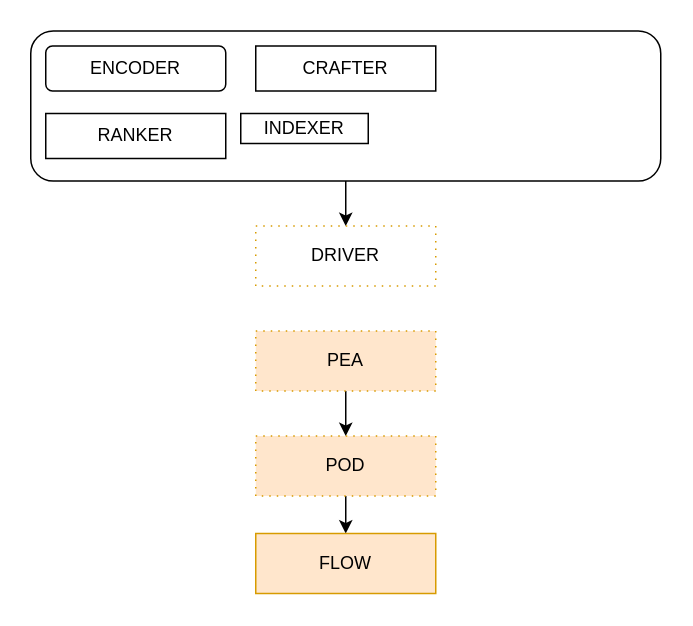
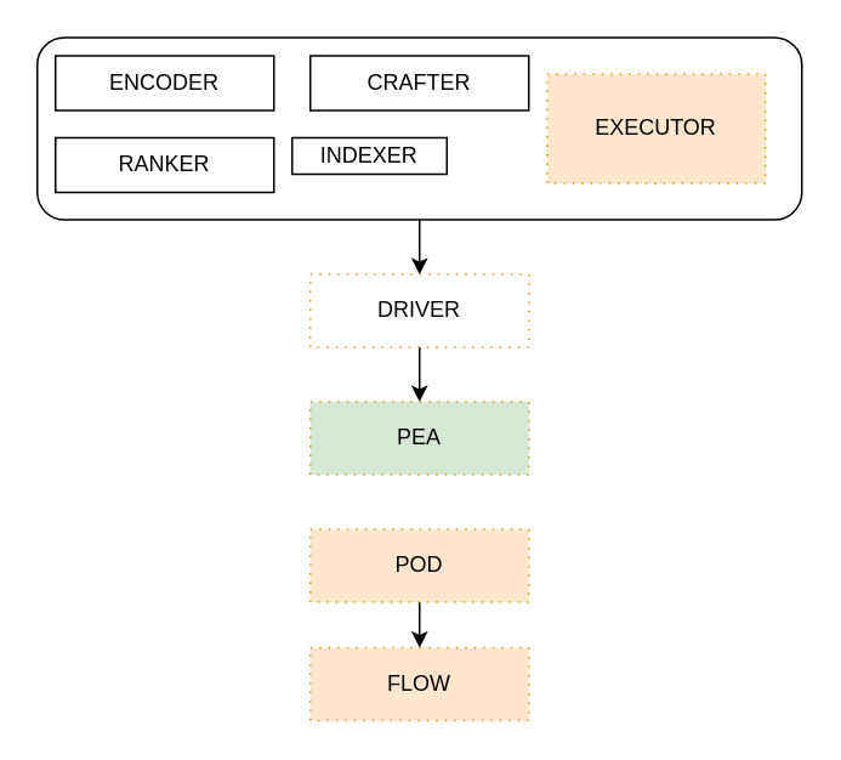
- <mxCell id="4" value="ENCODER" style="whiteSpace=wrap;html=1;rounded=1;" vertex="1" parent="1"><mxGeometry x="30" y="30" width="120" height="30" as="geometry" /></mxCell>
+ <mxCell id="4" value="ENCODER" style="rounded=0;whiteSpace=wrap;html=1;" vertex="1" parent="1"><mxGeometry x="30" y="30" width="120" height="30" as="geometry" /></mxCell>
+ <mxCell id="8" value="EXECUTOR" style="rounded=0;whiteSpace=wrap;html=1;fillColor=#ffe6cc;strokeColor=#d79b00;dashed=1;dashPattern=1 4;" vertex="1" parent="1"><mxGeometry x="300" y="40" width="120" height="60" as="geometry" /></mxCell>
+ <mxCell id="9" style="edgeStyle=orthogonalEdgeStyle;rounded=0;orthogonalLoop=1;jettySize=auto;html=1;entryX=0.5;entryY=0;entryDx=0;entryDy=0;" edge="1" parent="1" source="10" target="12"><mxGeometry relative="1" as="geometry" /></mxCell>
- <mxCell id="12" value="PEA" style="rounded=0;whiteSpace=wrap;html=1;dashed=1;dashPattern=1 4;fillColor=#ffe6cc;strokeColor=#d79b00;" vertex="1" parent="1"><mxGeometry x="170" y="220" width="120" height="40" as="geometry" /></mxCell>
+ <mxCell id="12" value="PEA" style="rounded=0;whiteSpace=wrap;html=1;dashed=1;dashPattern=1 4;fillColor=#d5e8d4;strokeColor=#d79b00;" vertex="1" parent="1"><mxGeometry x="170" y="220" width="120" height="40" as="geometry" /></mxCell>
- <mxCell id="11" style="edgeStyle=orthogonalEdgeStyle;rounded=0;orthogonalLoop=1;jettySize=auto;html=1;entryX=0.5;entryY=0;entryDx=0;entryDy=0;" edge="1" parent="1" source="12" target="14"><mxGeometry relative="1" as="geometry"><mxPoint x="230" y="300" as="targetPoint" /></mxGeometry></mxCell>
- <mxCell id="15" value="FLOW" style="rounded=0;whiteSpace=wrap;html=1;dashed=0;dashPattern=1 4;fillColor=#ffe6cc;strokeColor=#d79b00;" vertex="1" parent="1"><mxGeometry x="170" y="355" width="120" height="40" as="geometry" /></mxCell>
+ <mxCell id="15" value="FLOW" style="rounded=0;whiteSpace=wrap;html=1;dashed=1;dashPattern=1 4;fillColor=#ffe6cc;strokeColor=#d79b00;" vertex="1" parent="1"><mxGeometry x="170" y="355" width="120" height="40" as="geometry" /></mxCell>
